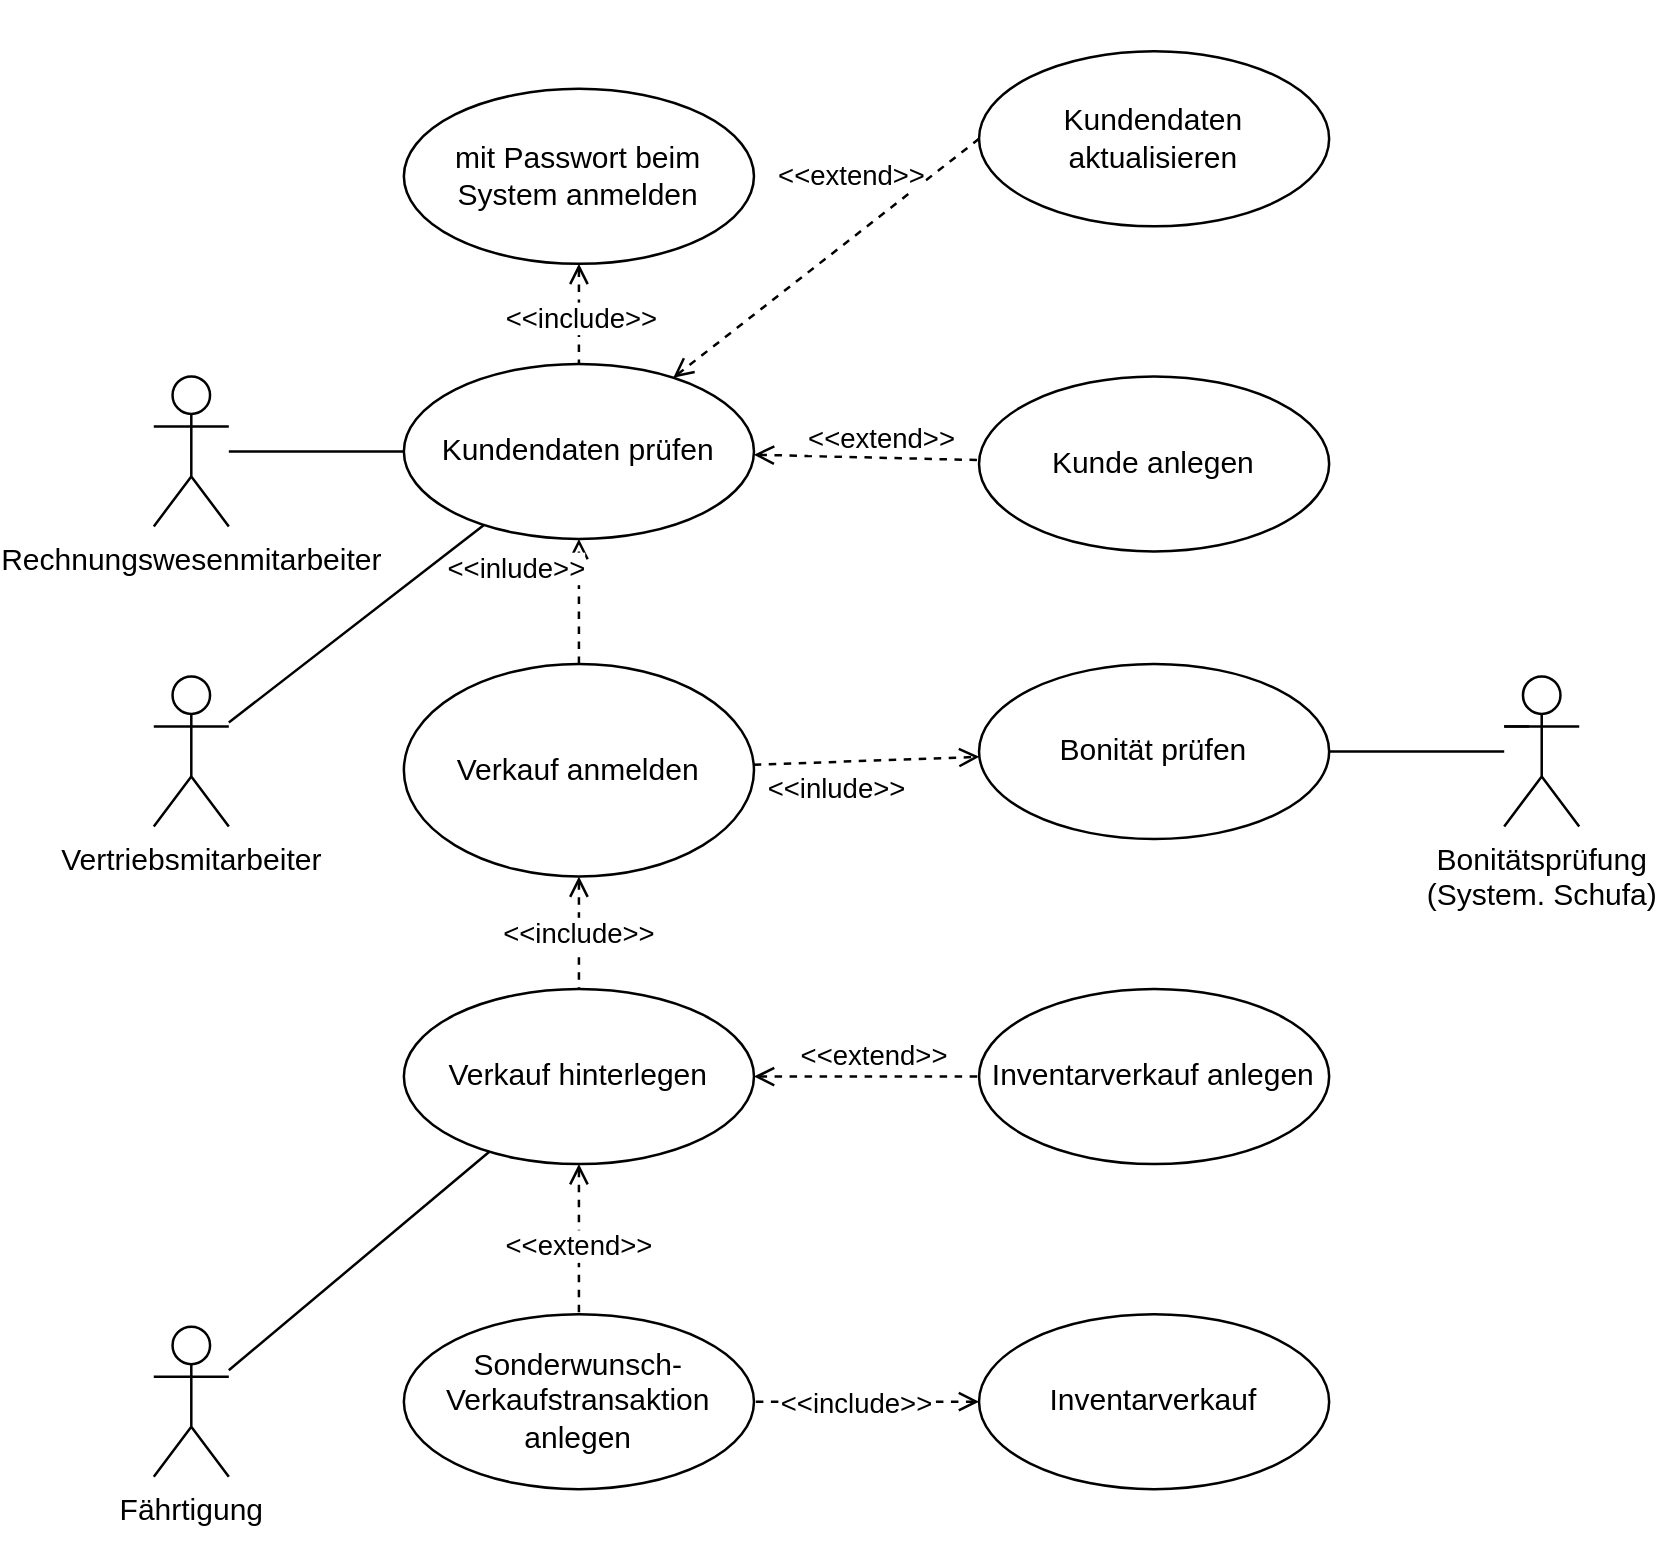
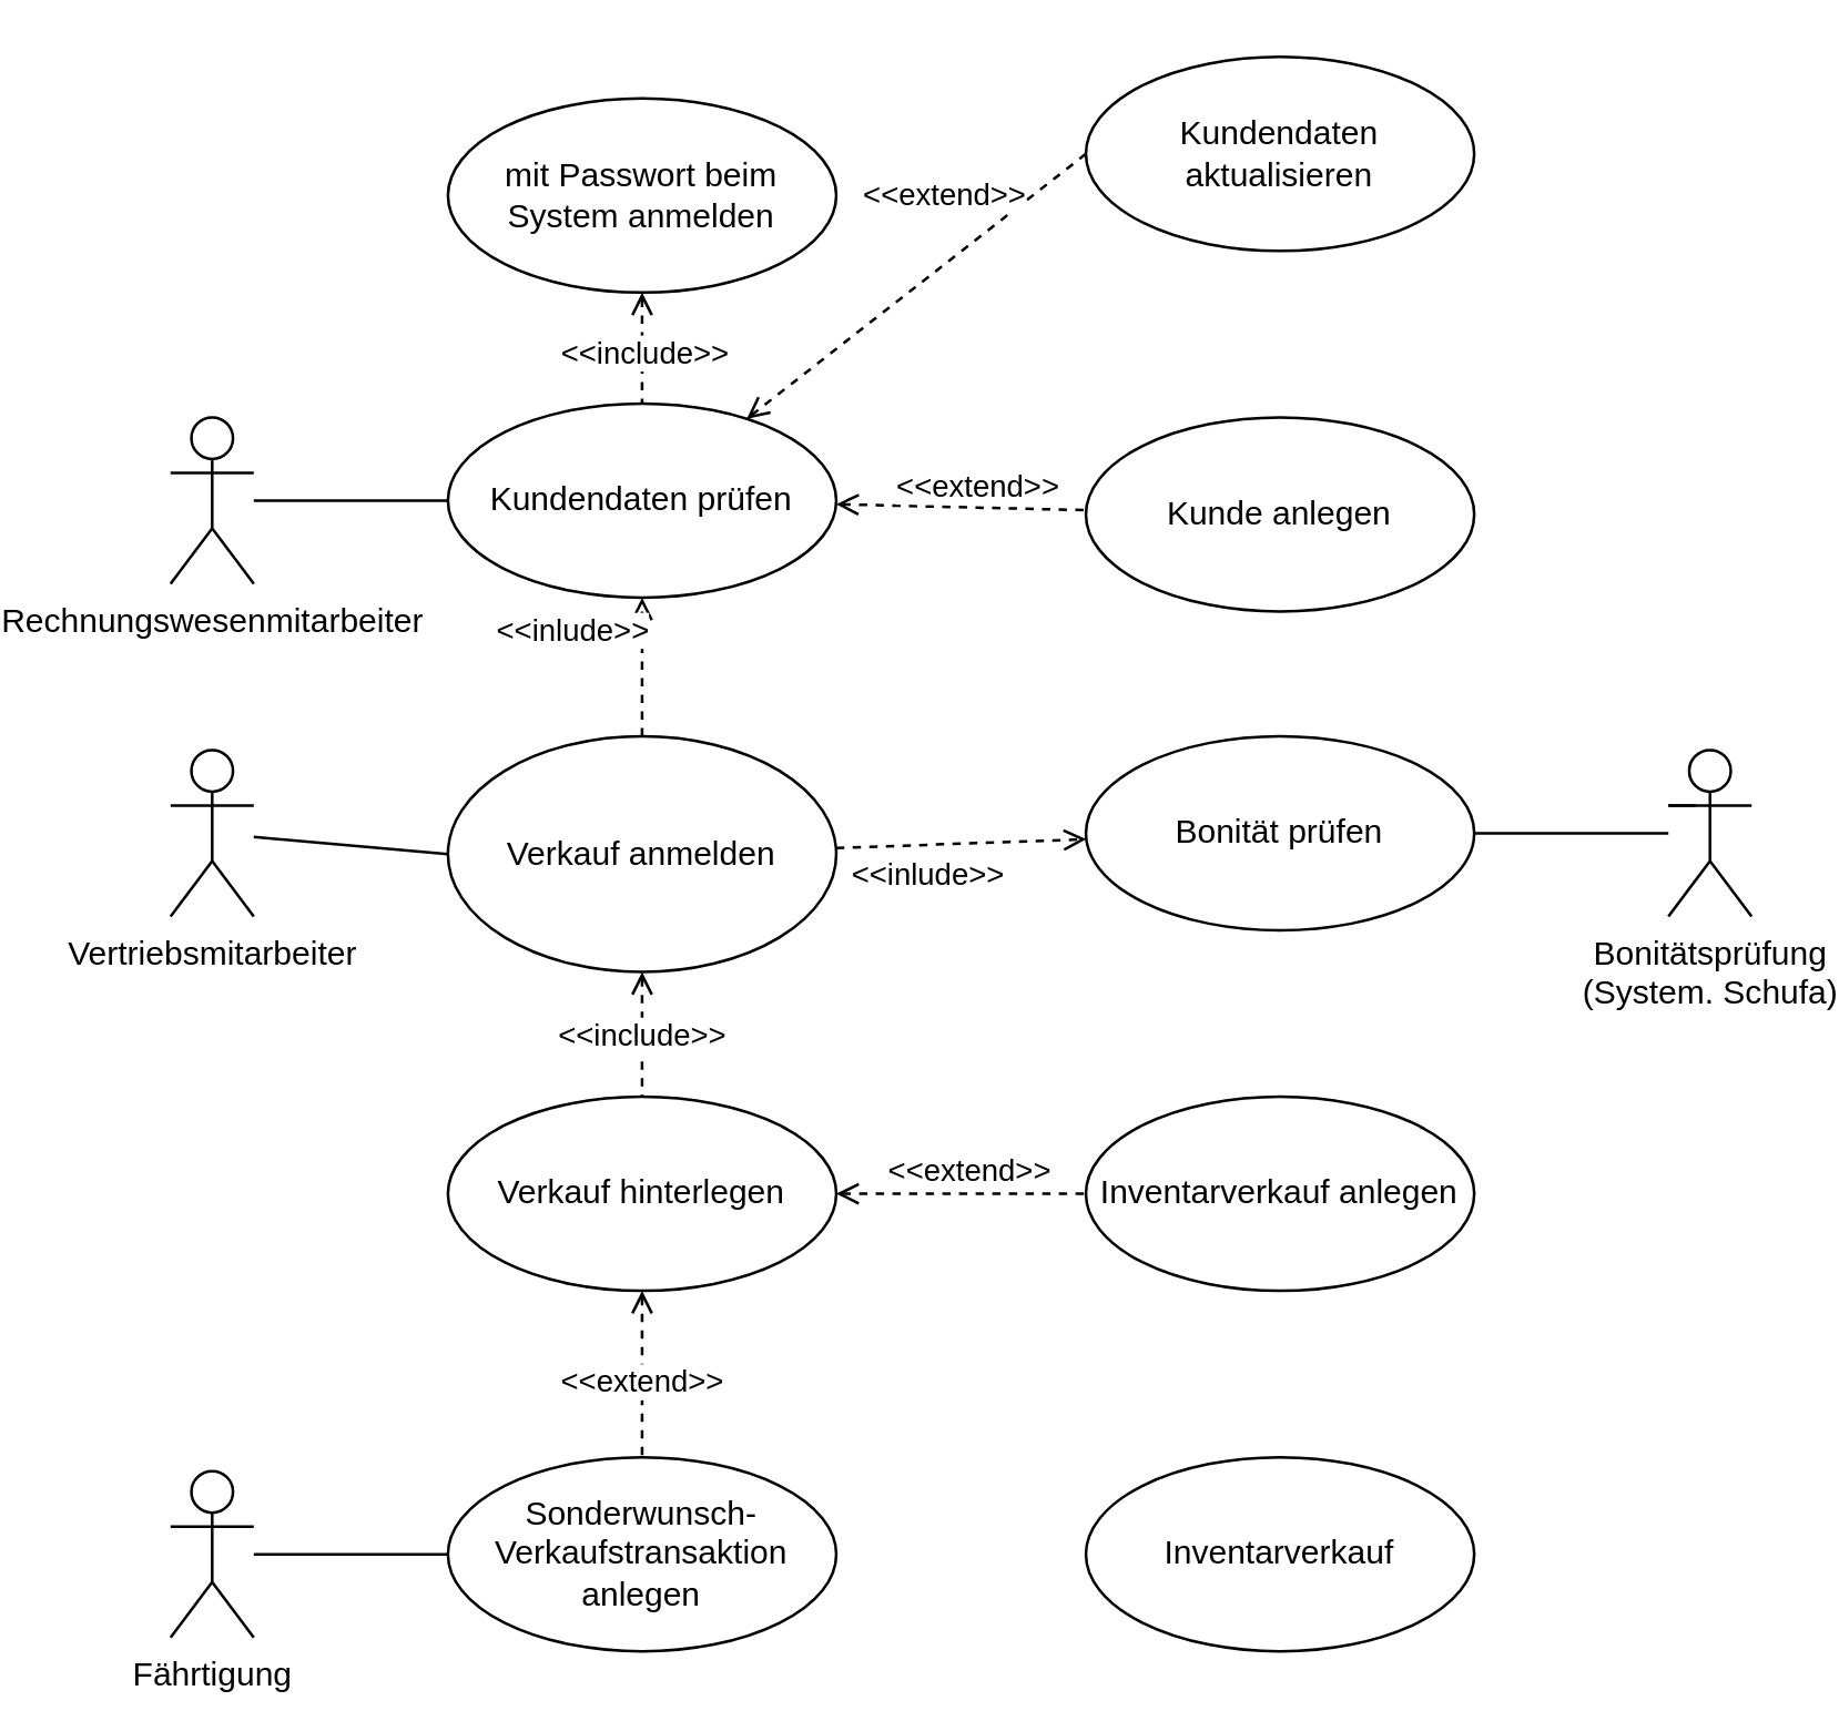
- <mxCell id="8" style="rounded=0;orthogonalLoop=1;jettySize=auto;html=1;endArrow=none;endFill=0;" parent="1" source="9" target="24" edge="1"><mxGeometry relative="1" as="geometry" /></mxCell>
+ <mxCell id="8" style="rounded=0;orthogonalLoop=1;jettySize=auto;html=1;entryX=0;entryY=0.5;entryDx=0;entryDy=0;endArrow=none;endFill=0;" parent="1" source="9" target="7" edge="1"><mxGeometry relative="1" as="geometry" /></mxCell>
- <mxCell id="33" style="edgeStyle=none;rounded=0;orthogonalLoop=1;jettySize=auto;html=1;startArrow=none;startFill=0;endArrow=none;endFill=0;" parent="1" source="34" target="31" edge="1"><mxGeometry relative="1" as="geometry" /></mxCell>
+ <mxCell id="33" style="edgeStyle=none;rounded=0;orthogonalLoop=1;jettySize=auto;html=1;startArrow=none;startFill=0;endArrow=none;endFill=0;" parent="1" source="34" target="16" edge="1"><mxGeometry relative="1" as="geometry" /></mxCell>
- <mxCell id="35" style="edgeStyle=none;rounded=0;orthogonalLoop=1;jettySize=auto;html=1;startArrow=open;startFill=0;endArrow=none;endFill=0;dashed=1;" parent="1" source="37" target="16" edge="1"><mxGeometry relative="1" as="geometry" /></mxCell>
- <mxCell id="36" value="&amp;lt;&amp;lt;include&amp;gt;&amp;gt;" style="edgeLabel;html=1;align=center;verticalAlign=middle;resizable=0;points=[];" parent="35" vertex="1" connectable="0"><mxGeometry x="0.426" y="2" relative="1" as="geometry"><mxPoint x="14" y="-2" as="offset" /></mxGeometry></mxCell>
